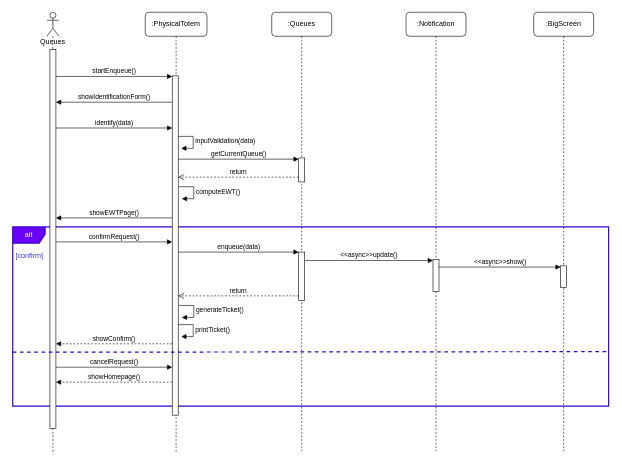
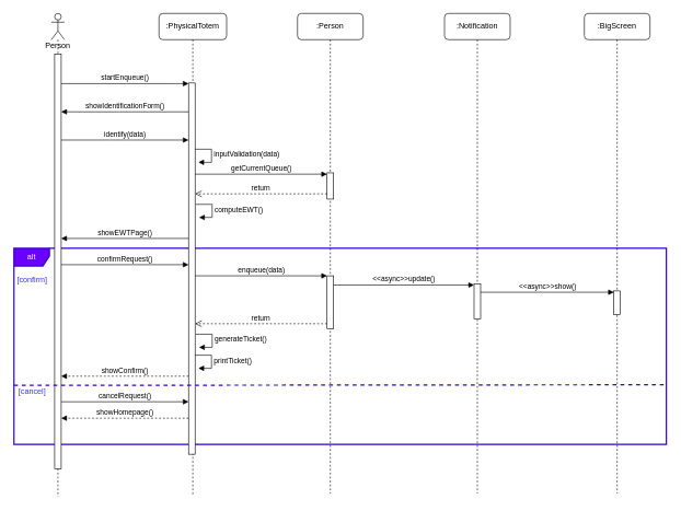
- <mxCell id="7" value=":Queues" style="shape=umlLifeline;perimeter=lifelinePerimeter;whiteSpace=wrap;html=1;container=1;collapsible=0;recursiveResize=0;outlineConnect=0;rounded=1;shadow=0;glass=0;sketch=0;" parent="1" vertex="1"><mxGeometry x="452" y="20" width="100" height="732" as="geometry" /></mxCell>
+ <mxCell id="7" value=":Person" style="shape=umlLifeline;perimeter=lifelinePerimeter;whiteSpace=wrap;html=1;container=1;collapsible=0;recursiveResize=0;outlineConnect=0;rounded=1;shadow=0;glass=0;sketch=0;" parent="1" vertex="1"><mxGeometry x="452" y="20" width="100" height="732" as="geometry" /></mxCell>
- <mxCell id="10" value="Queues" style="shape=umlLifeline;participant=umlActor;perimeter=lifelinePerimeter;whiteSpace=wrap;html=1;container=1;collapsible=0;recursiveResize=0;verticalAlign=top;spacingTop=36;outlineConnect=0;" parent="1" vertex="1"><mxGeometry x="77" y="20" width="20" height="737" as="geometry" /></mxCell>
+ <mxCell id="10" value="Person" style="shape=umlLifeline;participant=umlActor;perimeter=lifelinePerimeter;whiteSpace=wrap;html=1;container=1;collapsible=0;recursiveResize=0;verticalAlign=top;spacingTop=36;outlineConnect=0;" parent="1" vertex="1"><mxGeometry x="77" y="20" width="20" height="737" as="geometry" /></mxCell>
+ <mxCell id="33" value="[cancel]" style="text;html=1;strokeColor=none;fillColor=none;align=center;verticalAlign=middle;whiteSpace=wrap;rounded=0;shadow=1;glass=0;sketch=0;fontColor=#3333FF;" parent="1" vertex="1"><mxGeometry x="28" y="586" width="40" height="20" as="geometry" /></mxCell>
